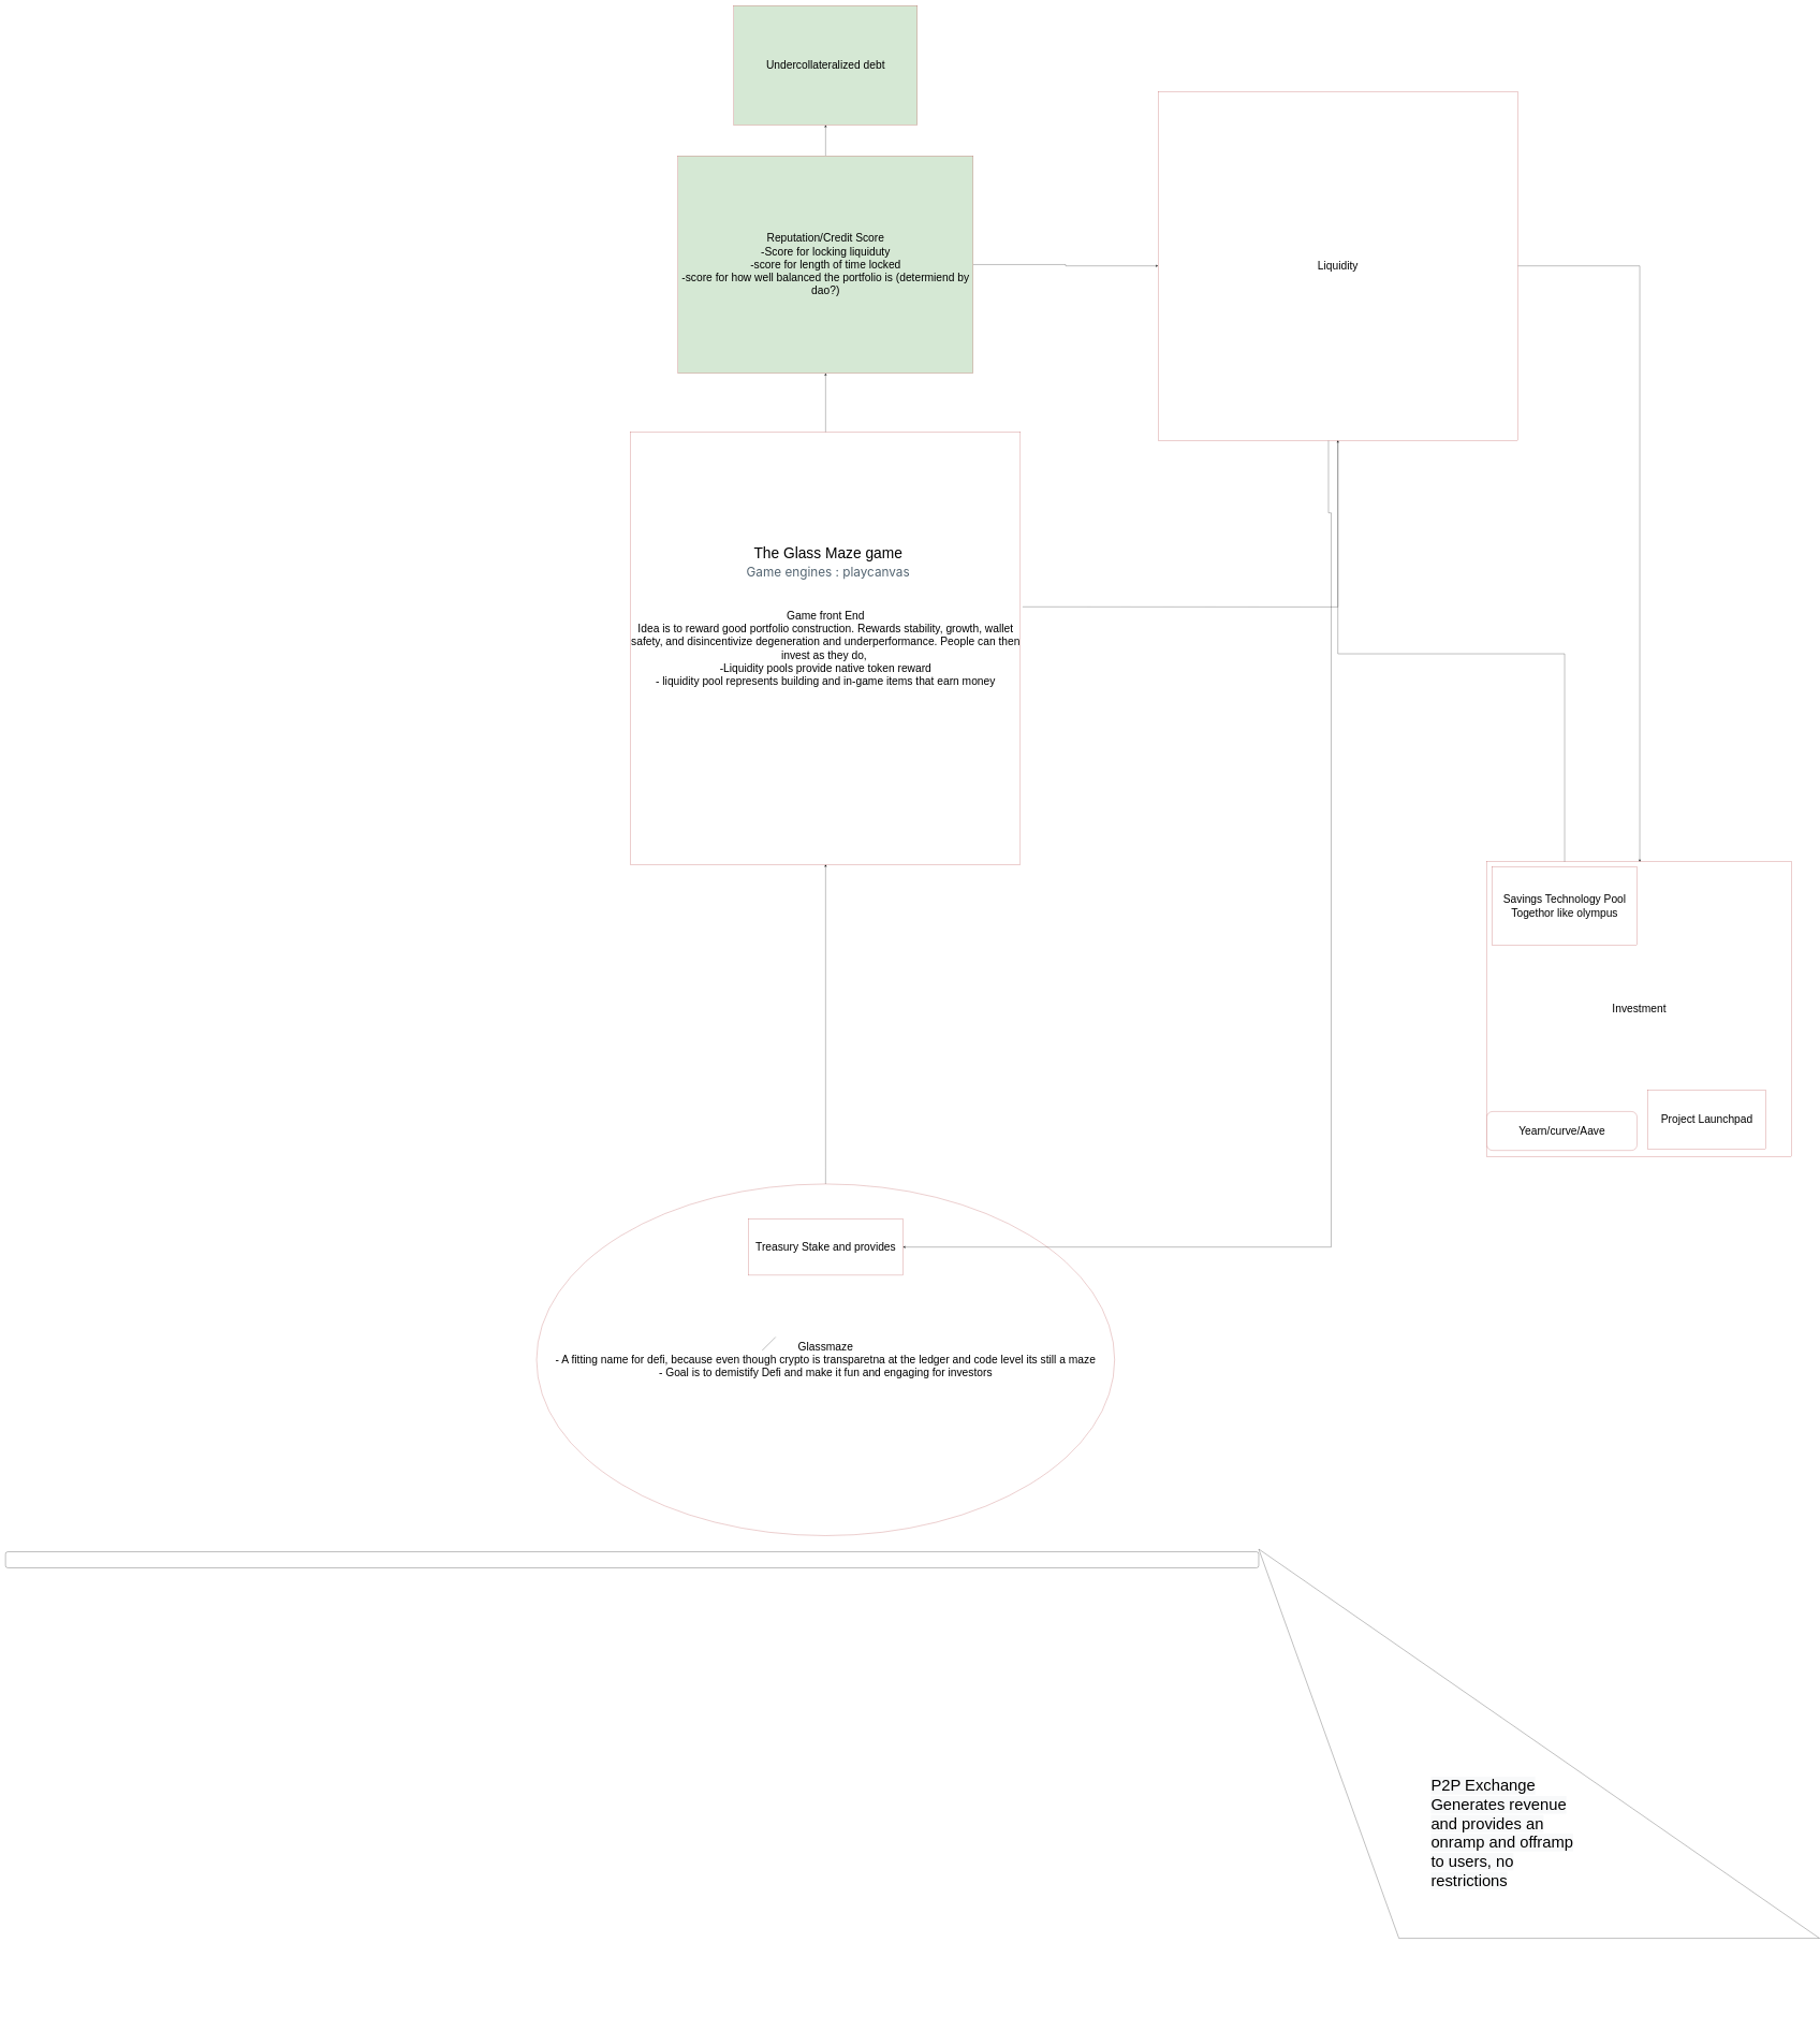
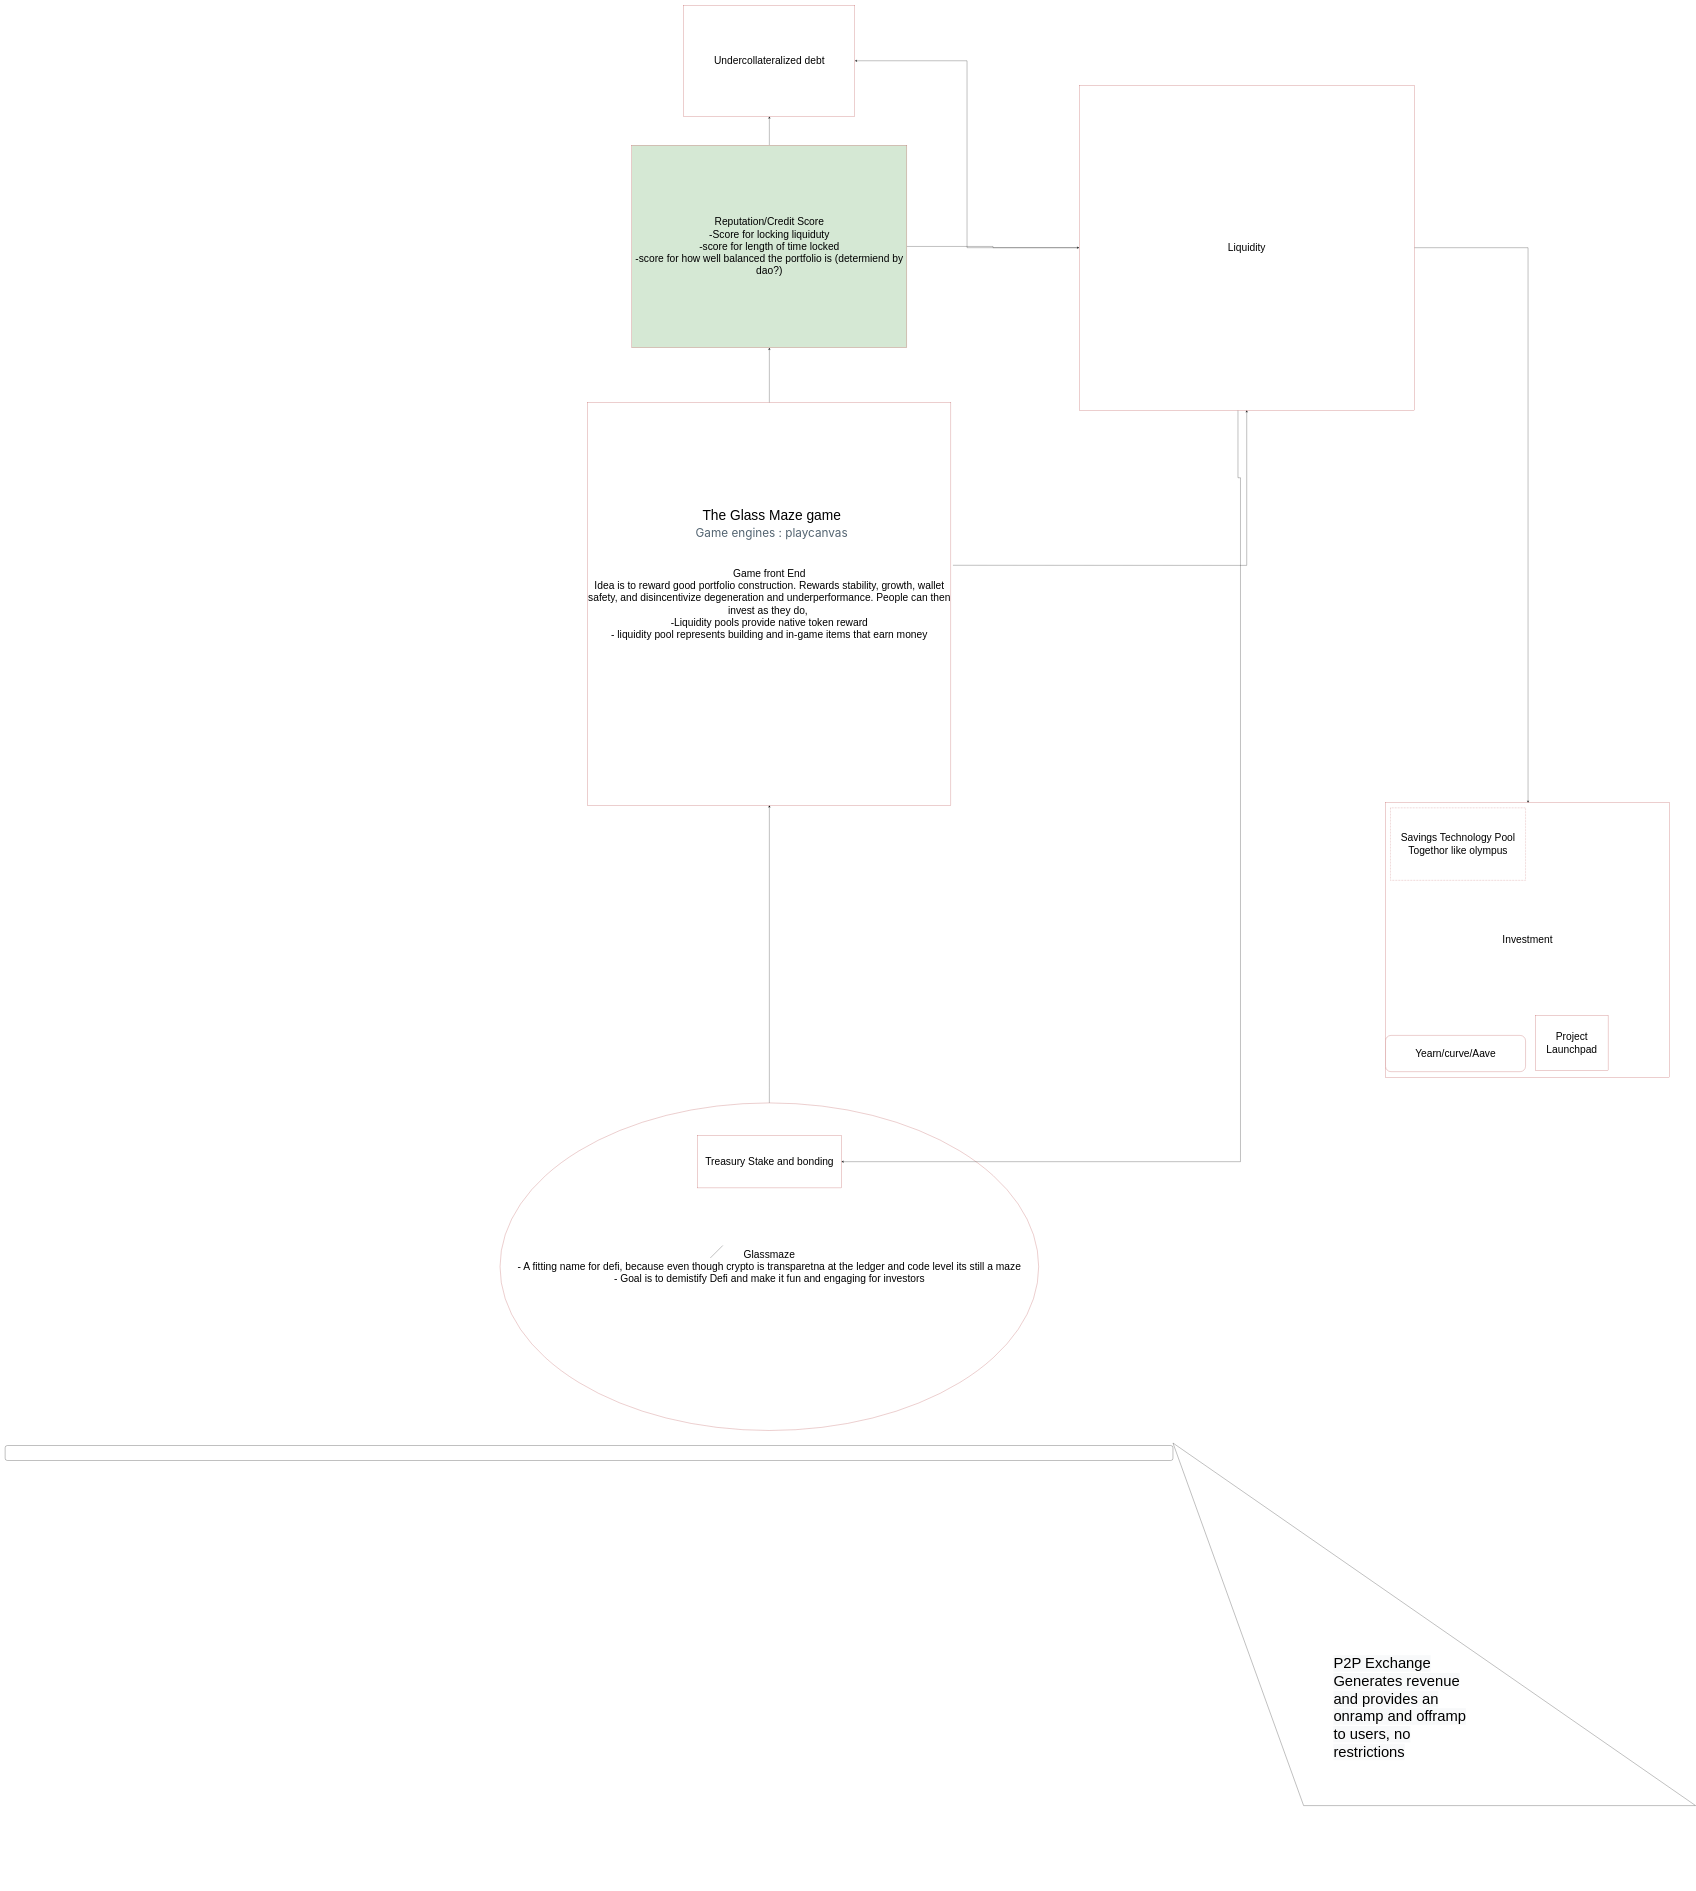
- <mxCell id="25" value="Undercollateralized debt&lt;br&gt;" style="whiteSpace=wrap;html=1;fontSize=41;strokeColor=#B33F3F;fillColor=#d5e8d4;" parent="1" vertex="1"><mxGeometry x="2734" y="20" width="684" height="445" as="geometry" /></mxCell>
+ <mxCell id="25" value="Undercollateralized debt&lt;br&gt;" style="whiteSpace=wrap;html=1;fontSize=41;strokeColor=#B33F3F;" parent="1" vertex="1"><mxGeometry x="2734" y="20" width="684" height="445" as="geometry" /></mxCell>
- <mxCell id="16" style="edgeStyle=orthogonalEdgeStyle;rounded=0;orthogonalLoop=1;jettySize=auto;html=1;fontSize=55;" parent="1" source="19" target="24" edge="1"><mxGeometry relative="1" as="geometry" /></mxCell>
+ <mxCell id="16" style="edgeStyle=orthogonalEdgeStyle;rounded=0;orthogonalLoop=1;jettySize=auto;html=1;entryX=1;entryY=0.5;entryDx=0;entryDy=0;fontSize=55;" parent="1" source="19" target="25" edge="1"><mxGeometry relative="1" as="geometry" /></mxCell>
- <mxCell id="24" value="Savings Technology Pool Togethor like olympus" style="whiteSpace=wrap;html=1;fontSize=41;strokeColor=#B33F3F;" parent="20" vertex="1"><mxGeometry x="20" y="20" width="540" height="290" as="geometry" /></mxCell>
+ <mxCell id="24" value="Savings Technology Pool Togethor like olympus" style="whiteSpace=wrap;html=1;fontSize=41;strokeColor=#B33F3F;dashed=1;" parent="20" vertex="1"><mxGeometry x="20" y="20" width="540" height="290" as="geometry" /></mxCell>
- <mxCell id="23" value="Project Launchpad" style="whiteSpace=wrap;html=1;fontSize=41;strokeColor=#B33F3F;" parent="20" vertex="1"><mxGeometry x="600" y="850" width="440" height="220" as="geometry" /></mxCell>
+ <mxCell id="23" value="Project Launchpad" style="whiteSpace=wrap;html=1;fontSize=41;strokeColor=#B33F3F;" parent="20" vertex="1"><mxGeometry x="600" y="850" width="290" height="220" as="geometry" /></mxCell>
- <mxCell id="4" value="Treasury Stake and provides" style="whiteSpace=wrap;html=1;fontSize=41;strokeColor=#B33F3F;" parent="1" vertex="1"><mxGeometry x="2787.5" y="4540" width="577" height="210" as="geometry" /></mxCell>
+ <mxCell id="4" value="Treasury Stake and bonding" style="whiteSpace=wrap;html=1;fontSize=41;strokeColor=#B33F3F;" parent="1" vertex="1"><mxGeometry x="2787.5" y="4540" width="577" height="210" as="geometry" /></mxCell>
